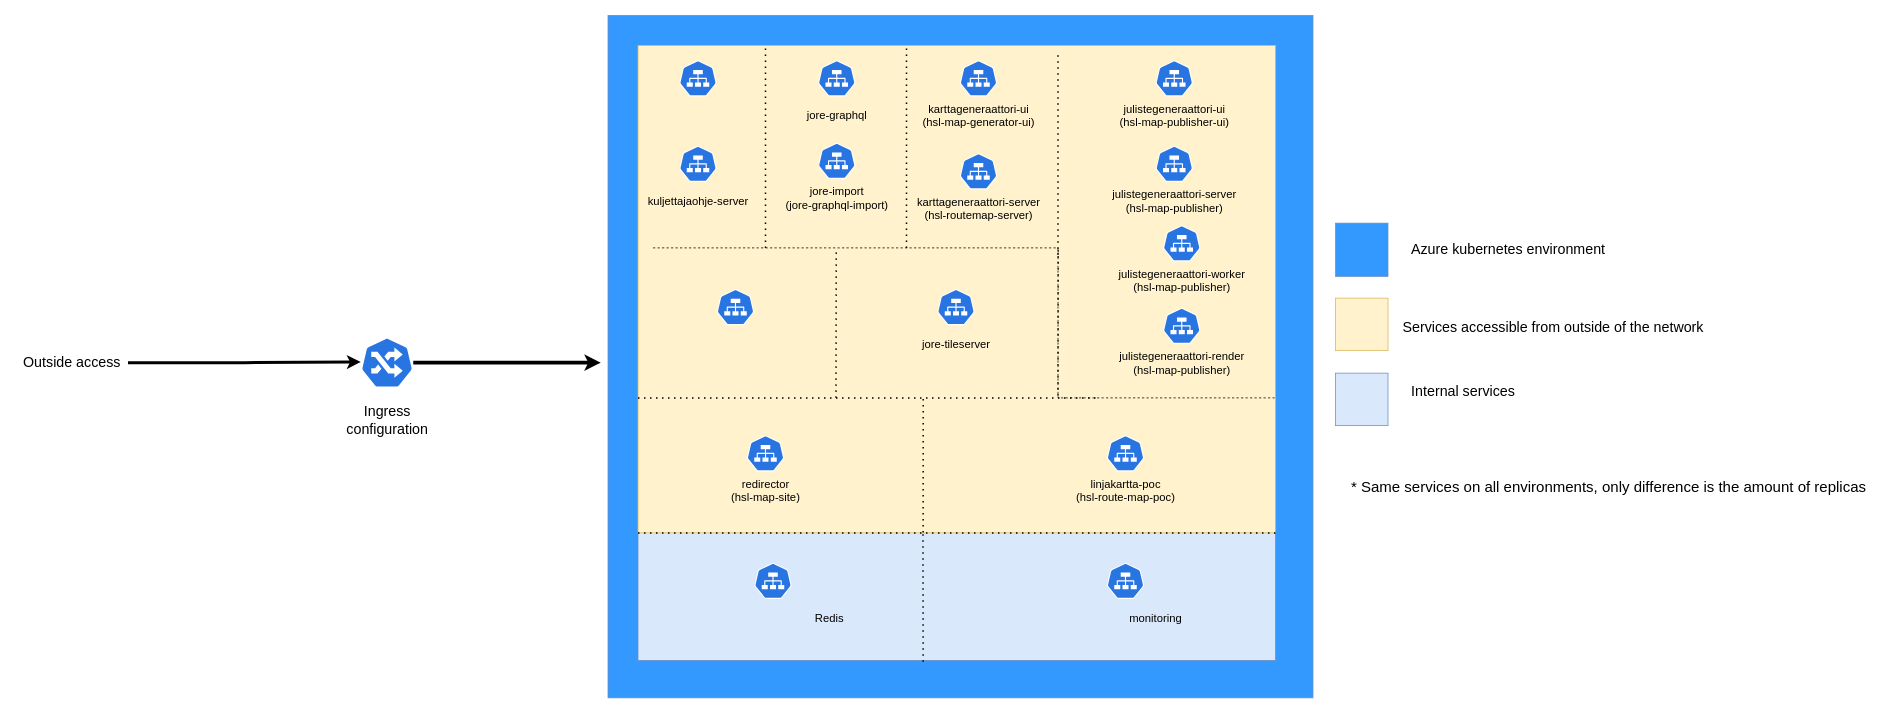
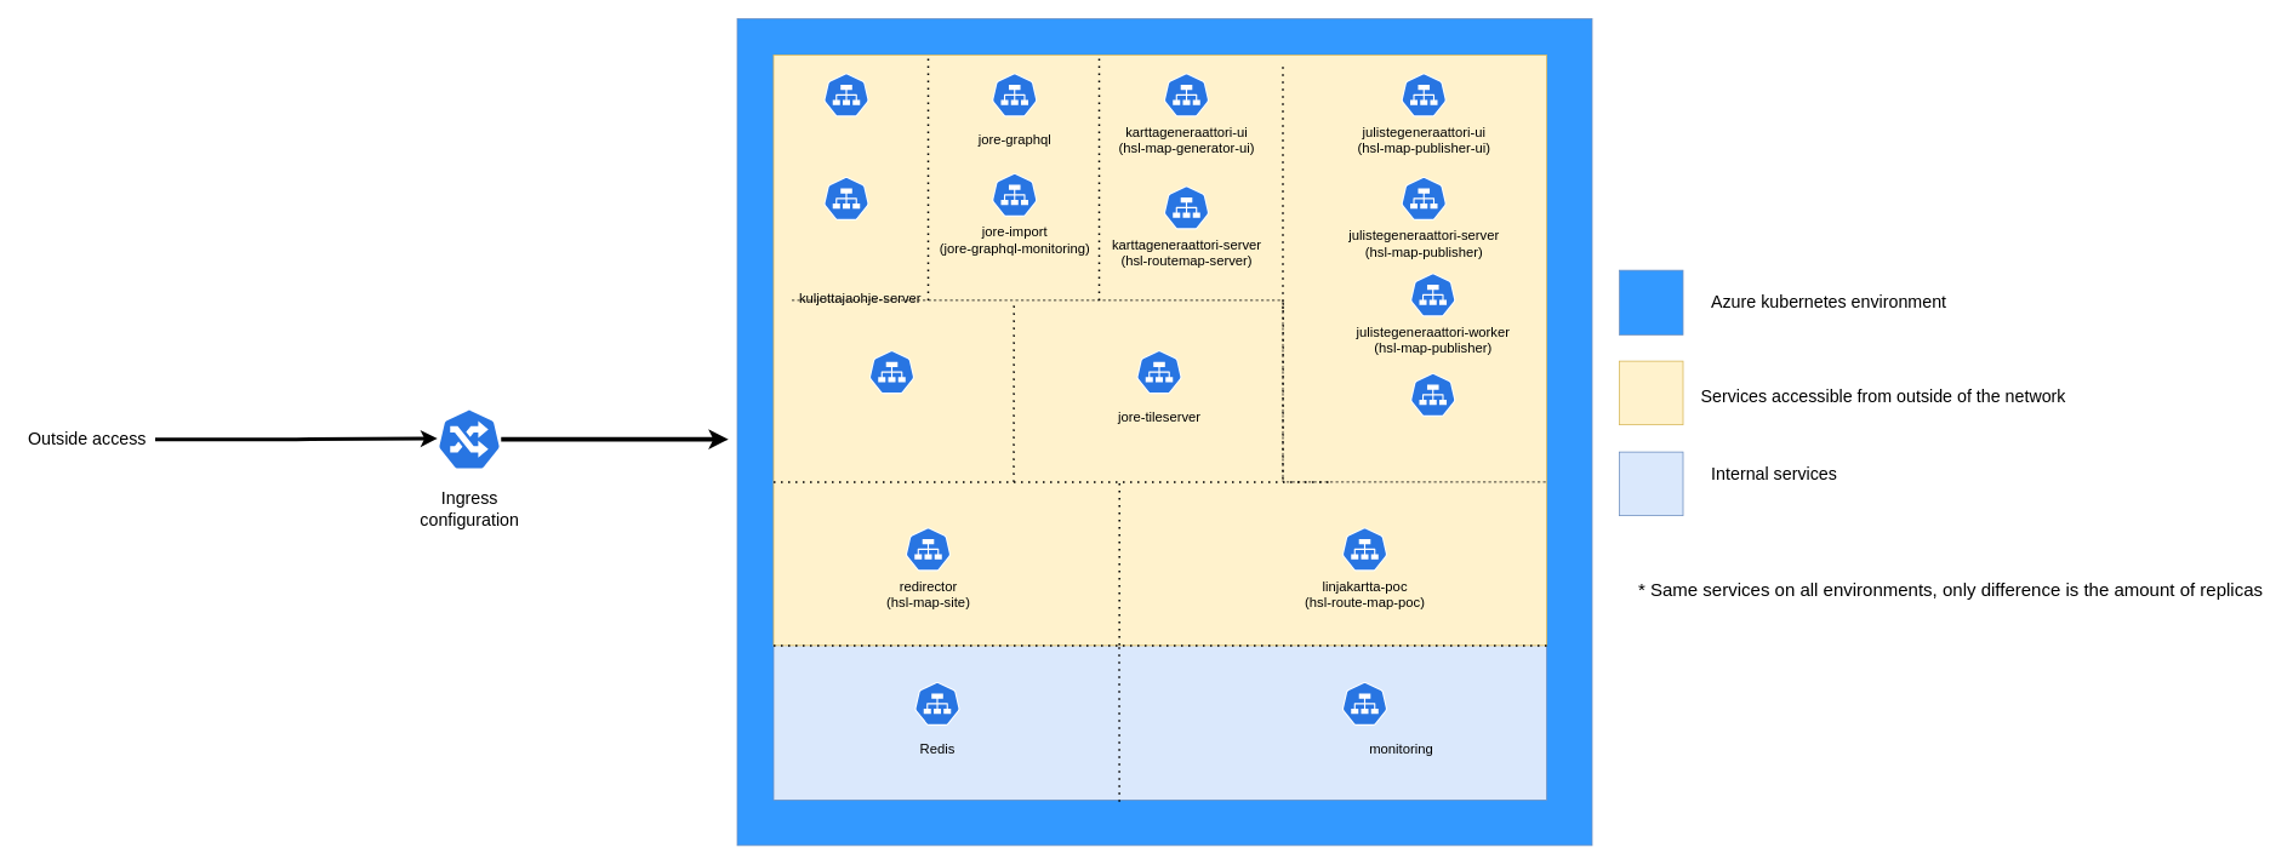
- <mxCell id="12" value="&lt;font style=&quot;font-size: 15px;&quot;&gt;jore-import&lt;br&gt;(jore-graphql-import)&lt;br&gt;&lt;/font&gt;" style="text;html=1;align=center;verticalAlign=middle;resizable=0;points=[];autosize=1;strokeColor=none;fillColor=none;" vertex="1" parent="1"><mxGeometry x="1035" y="238" width="160" height="50" as="geometry" /></mxCell>
+ <mxCell id="12" value="&lt;font style=&quot;font-size: 15px;&quot;&gt;jore-import&lt;br&gt;(jore-graphql-monitoring)&lt;br&gt;&lt;/font&gt;" style="text;html=1;align=center;verticalAlign=middle;resizable=0;points=[];autosize=1;strokeColor=none;fillColor=none;" vertex="1" parent="1"><mxGeometry x="1035" y="238" width="160" height="50" as="geometry" /></mxCell>
- <mxCell id="17" value="&lt;font style=&quot;font-size: 15px;&quot;&gt;kuljettajaohje-server&lt;br&gt;&lt;/font&gt;" style="text;html=1;align=center;verticalAlign=middle;resizable=0;points=[];autosize=1;strokeColor=none;fillColor=none;" vertex="1" parent="1"><mxGeometry x="850" y="252" width="160" height="30" as="geometry" /></mxCell>
+ <mxCell id="17" value="&lt;font style=&quot;font-size: 15px;&quot;&gt;kuljettajaohje-server&lt;br&gt;&lt;/font&gt;" style="text;html=1;align=center;verticalAlign=middle;resizable=0;points=[];autosize=1;strokeColor=none;fillColor=none;" vertex="1" parent="1"><mxGeometry x="865" y="312" width="160" height="30" as="geometry" /></mxCell>
- <mxCell id="29" value="&lt;font style=&quot;font-size: 15px;&quot;&gt;julistegeneraattori-render&lt;br&gt;(hsl-map-publisher)&lt;br&gt;&lt;/font&gt;" style="text;html=1;align=center;verticalAlign=middle;resizable=0;points=[];autosize=1;strokeColor=none;fillColor=none;" vertex="1" parent="1"><mxGeometry x="1480" y="458" width="190" height="50" as="geometry" /></mxCell>
- <mxCell id="49" value="&lt;font style=&quot;font-size: 15px;&quot;&gt;Redis&lt;br&gt;&lt;/font&gt;" style="text;html=1;align=center;verticalAlign=middle;resizable=0;points=[];autosize=1;strokeColor=none;fillColor=none;" vertex="1" parent="1"><mxGeometry x="1075" y="808" width="60" height="30" as="geometry" /></mxCell>
+ <mxCell id="49" value="&lt;font style=&quot;font-size: 15px;&quot;&gt;Redis&lt;br&gt;&lt;/font&gt;" style="text;html=1;align=center;verticalAlign=middle;resizable=0;points=[];autosize=1;strokeColor=none;fillColor=none;" vertex="1" parent="1"><mxGeometry x="1000" y="808" width="60" height="30" as="geometry" /></mxCell>
